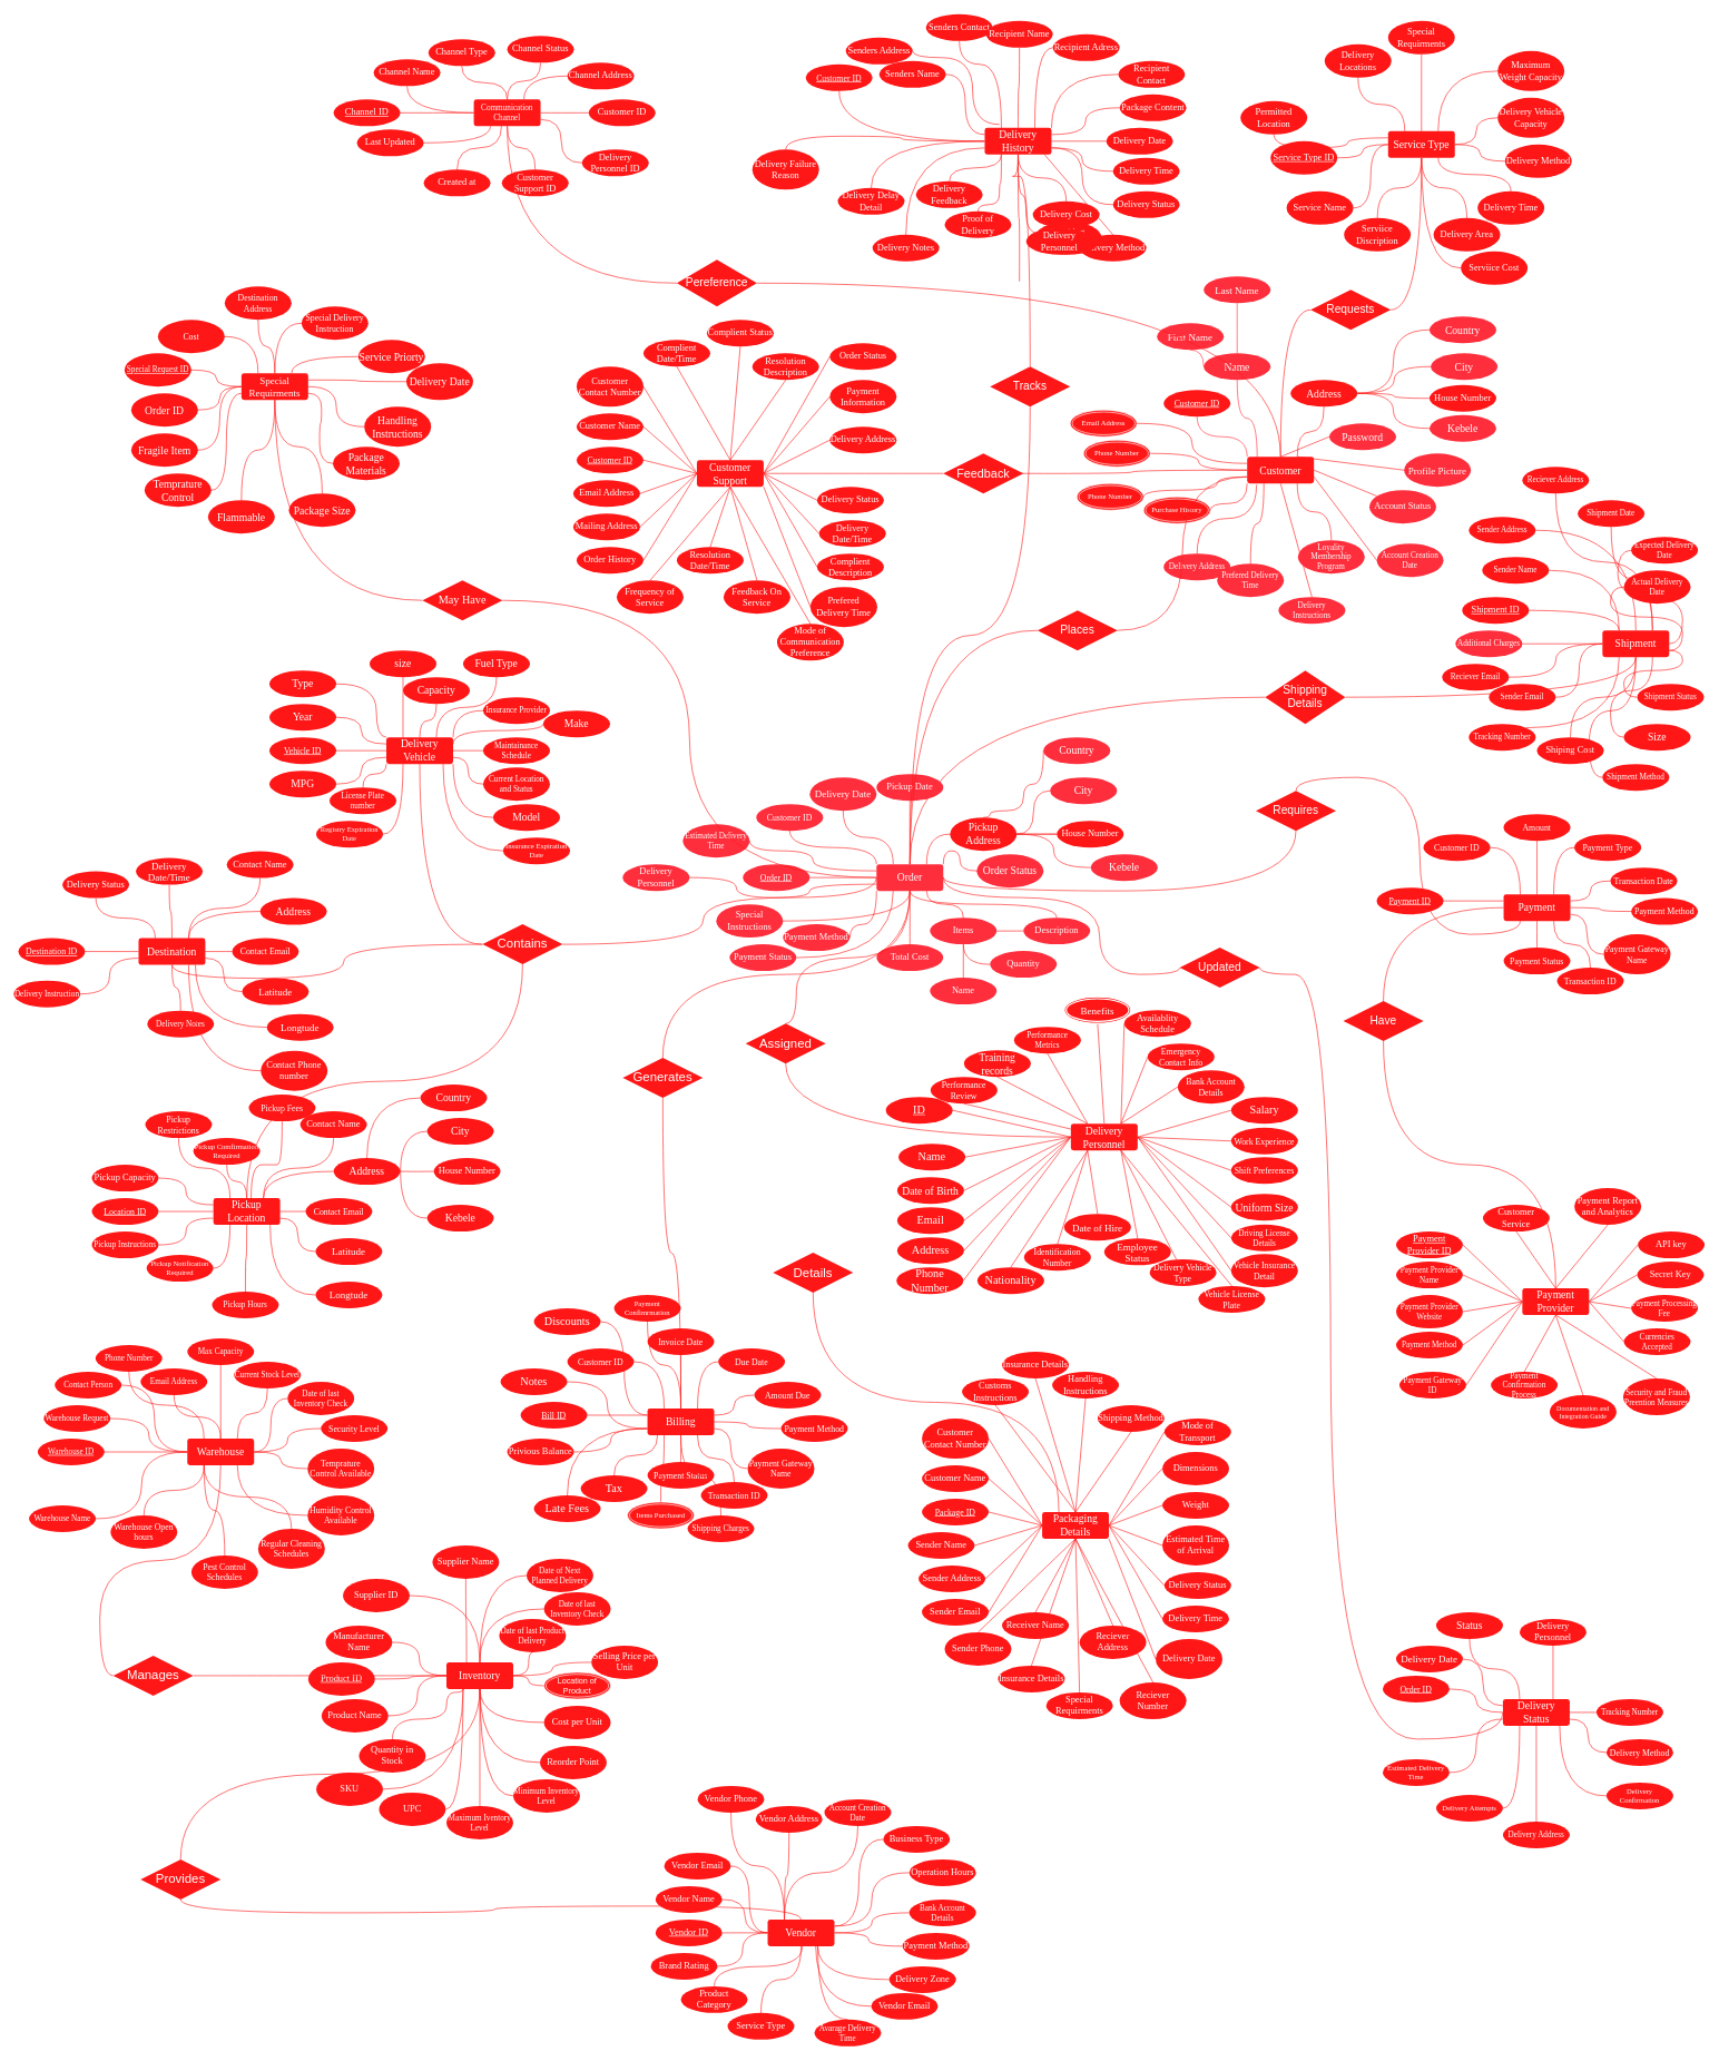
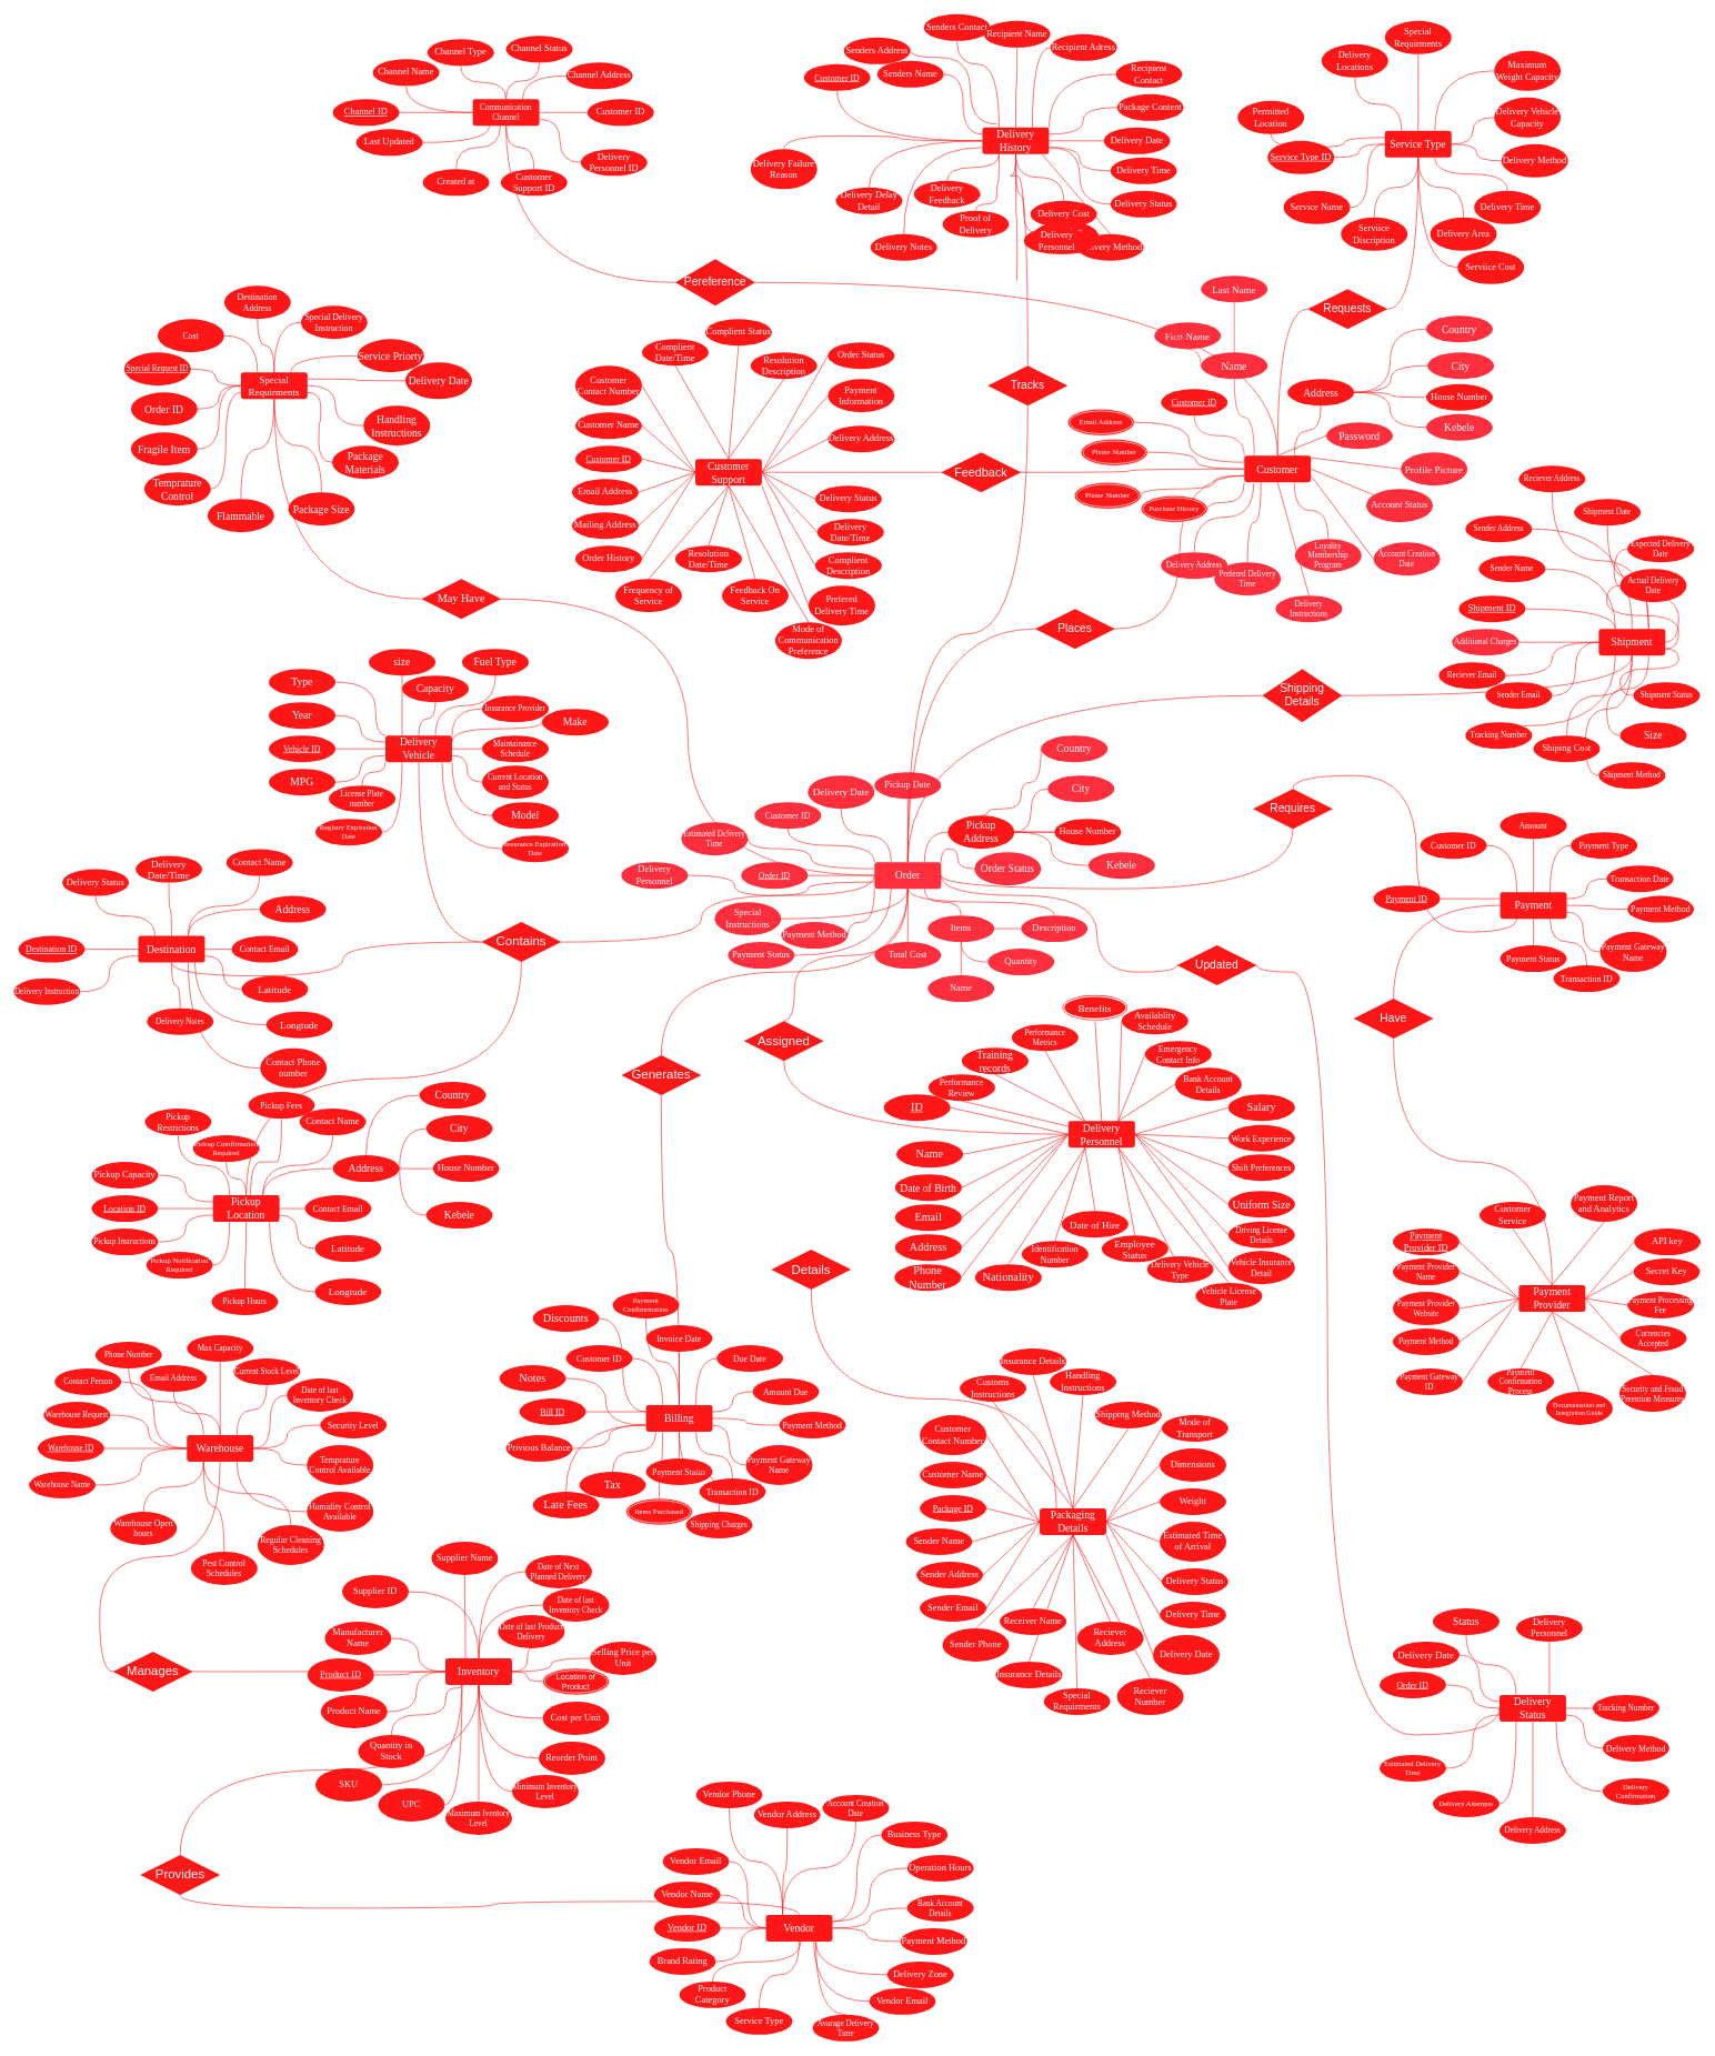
- <mxCell id="707" value="Have" style="shape=rhombus;perimeter=rhombusPerimeter;whiteSpace=wrap;html=1;align=center;strokeColor=none;fillColor=#ff1717;fontSize=17;fontColor=#ffffff;" vertex="1" parent="1"><mxGeometry x="2011" y="1498" width="120" height="60" as="geometry" /></mxCell>
+ <mxCell id="707" value="Have" style="shape=rhombus;perimeter=rhombusPerimeter;whiteSpace=wrap;html=1;align=center;strokeColor=none;fillColor=#ff1717;fontSize=17;fontColor=#ffffff;" vertex="1" parent="1"><mxGeometry x="2031" y="1498" width="120" height="60" as="geometry" /></mxCell>
- <mxCell id="445" value="Warehouse Name" style="ellipse;whiteSpace=wrap;html=1;align=center;fontColor=#FFFFFF;strokeColor=none;fillColor=#FF1717;fontFamily=Verdana;fontSize=12;" vertex="1" parent="1"><mxGeometry x="43" y="2253" width="100" height="40" as="geometry" /></mxCell>
+ <mxCell id="445" value="Warehouse Name" style="ellipse;whiteSpace=wrap;html=1;align=center;fontColor=#FFFFFF;strokeColor=none;fillColor=#FF1717;fontFamily=Verdana;fontSize=12;" vertex="1" parent="1"><mxGeometry x="43" y="2208" width="100" height="40" as="geometry" /></mxCell>
